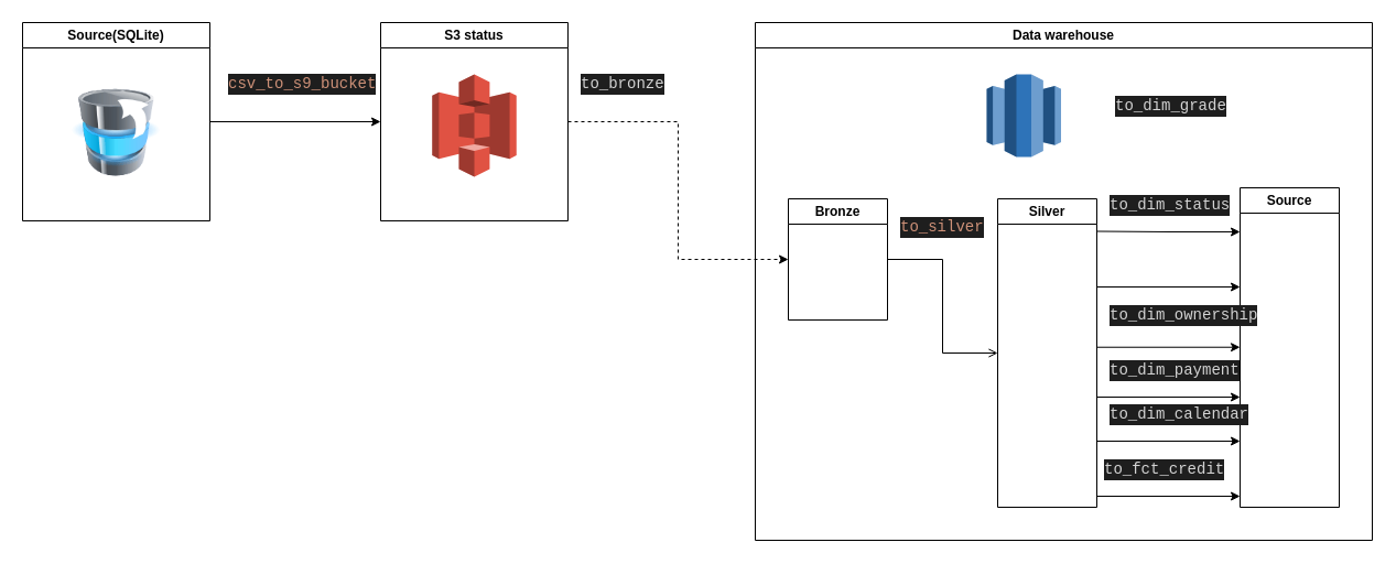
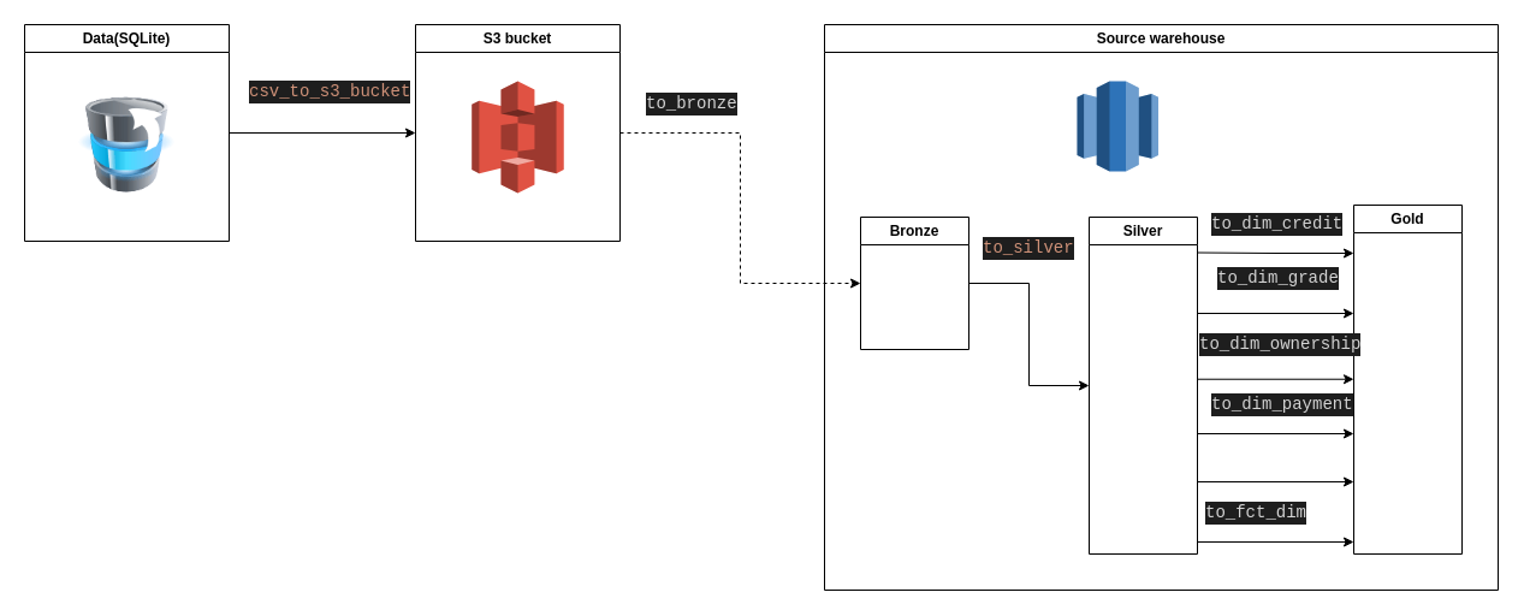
- <mxCell id="3" value="Source(SQLite)" style="swimlane;whiteSpace=wrap;html=1;" vertex="1" parent="1"><mxGeometry x="20" y="20" width="170" height="180" as="geometry" /></mxCell>
+ <mxCell id="3" value="Data(SQLite)" style="swimlane;whiteSpace=wrap;html=1;" vertex="1" parent="1"><mxGeometry x="20" y="20" width="170" height="180" as="geometry" /></mxCell>
- <mxCell id="7" value="S3 status" style="swimlane;whiteSpace=wrap;html=1;" vertex="1" parent="1"><mxGeometry x="345" y="20" width="170" height="180" as="geometry" /></mxCell>
+ <mxCell id="7" value="S3 bucket" style="swimlane;whiteSpace=wrap;html=1;" vertex="1" parent="1"><mxGeometry x="345" y="20" width="170" height="180" as="geometry" /></mxCell>
- <mxCell id="9" value="Data warehouse" style="swimlane;whiteSpace=wrap;html=1;" vertex="1" parent="1"><mxGeometry x="685" y="20" width="560" height="470" as="geometry" /></mxCell>
+ <mxCell id="9" value="Source warehouse" style="swimlane;whiteSpace=wrap;html=1;" vertex="1" parent="1"><mxGeometry x="685" y="20" width="560" height="470" as="geometry" /></mxCell>
- <mxCell id="5" value="&lt;div style=&quot;color: rgb(212, 212, 212); background-color: rgb(30, 30, 30); font-family: Consolas, &amp;quot;Courier New&amp;quot;, monospace; font-weight: normal; font-size: 14px; line-height: 19px;&quot;&gt;&lt;div&gt;&lt;span style=&quot;color: #ce9178;&quot;&gt;csv_to_s9_bucket&lt;/span&gt;&lt;/div&gt;&lt;/div&gt;" style="text;whiteSpace=wrap;html=1;" vertex="1" parent="1"><mxGeometry x="205" y="60" width="130" height="40" as="geometry" /></mxCell>
+ <mxCell id="5" value="&lt;div style=&quot;color: rgb(212, 212, 212); background-color: rgb(30, 30, 30); font-family: Consolas, &amp;quot;Courier New&amp;quot;, monospace; font-weight: normal; font-size: 14px; line-height: 19px;&quot;&gt;&lt;div&gt;&lt;span style=&quot;color: #ce9178;&quot;&gt;csv_to_s3_bucket&lt;/span&gt;&lt;/div&gt;&lt;/div&gt;" style="text;whiteSpace=wrap;html=1;" vertex="1" parent="1"><mxGeometry x="205" y="60" width="130" height="40" as="geometry" /></mxCell>
- <mxCell id="28" value="&lt;div style=&quot;color: rgb(212, 212, 212); background-color: rgb(30, 30, 30); font-family: Consolas, &amp;quot;Courier New&amp;quot;, monospace; font-weight: normal; font-size: 14px; line-height: 19px;&quot;&gt;&lt;div style=&quot;line-height: 19px;&quot;&gt;to_bronze&lt;/div&gt;&lt;/div&gt;" style="text;whiteSpace=wrap;html=1;" vertex="1" parent="1"><mxGeometry x="525" y="60" width="130" height="40" as="geometry" /></mxCell>
+ <mxCell id="28" value="&lt;div style=&quot;color: rgb(212, 212, 212); background-color: rgb(30, 30, 30); font-family: Consolas, &amp;quot;Courier New&amp;quot;, monospace; font-weight: normal; font-size: 14px; line-height: 19px;&quot;&gt;&lt;div style=&quot;line-height: 19px;&quot;&gt;to_bronze&lt;/div&gt;&lt;/div&gt;" style="text;whiteSpace=wrap;html=1;" vertex="1" parent="1"><mxGeometry x="535" y="70" width="130" height="40" as="geometry" /></mxCell>
- <mxCell id="22" value="&lt;div style=&quot;color: rgb(212, 212, 212); background-color: rgb(30, 30, 30); font-family: Consolas, &amp;quot;Courier New&amp;quot;, monospace; font-weight: normal; font-size: 14px; line-height: 19px;&quot;&gt;&lt;div&gt;&lt;span style=&quot;color: #d4d4d4;&quot;&gt;to_dim_grade&lt;/span&gt;&lt;/div&gt;&lt;/div&gt;" style="text;whiteSpace=wrap;html=1;" vertex="1" parent="9"><mxGeometry x="325" y="60" width="105" height="35" as="geometry" /></mxCell>
+ <mxCell id="22" value="&lt;div style=&quot;color: rgb(212, 212, 212); background-color: rgb(30, 30, 30); font-family: Consolas, &amp;quot;Courier New&amp;quot;, monospace; font-weight: normal; font-size: 14px; line-height: 19px;&quot;&gt;&lt;div&gt;&lt;span style=&quot;color: #d4d4d4;&quot;&gt;to_dim_grade&lt;/span&gt;&lt;/div&gt;&lt;/div&gt;" style="text;whiteSpace=wrap;html=1;" vertex="1" parent="9"><mxGeometry x="325" y="195" width="105" height="35" as="geometry" /></mxCell>
- <mxCell id="15" value="Source&lt;br&gt;" style="swimlane;whiteSpace=wrap;html=1;" vertex="1" parent="9"><mxGeometry x="440" y="150" width="90" height="290" as="geometry" /></mxCell>
+ <mxCell id="15" value="Gold&lt;br&gt;" style="swimlane;whiteSpace=wrap;html=1;" vertex="1" parent="9"><mxGeometry x="440" y="150" width="90" height="290" as="geometry" /></mxCell>
- <mxCell id="21" value="&lt;div style=&quot;color: rgb(212, 212, 212); background-color: rgb(30, 30, 30); font-family: Consolas, &amp;quot;Courier New&amp;quot;, monospace; font-weight: normal; font-size: 14px; line-height: 19px;&quot;&gt;&lt;div&gt;&lt;span style=&quot;color: #d4d4d4;&quot;&gt;to_dim_status&lt;/span&gt;&lt;/div&gt;&lt;/div&gt;" style="text;whiteSpace=wrap;html=1;" vertex="1" parent="9"><mxGeometry x="320" y="150" width="120" height="30" as="geometry" /></mxCell>
+ <mxCell id="21" value="&lt;div style=&quot;color: rgb(212, 212, 212); background-color: rgb(30, 30, 30); font-family: Consolas, &amp;quot;Courier New&amp;quot;, monospace; font-weight: normal; font-size: 14px; line-height: 19px;&quot;&gt;&lt;div&gt;&lt;span style=&quot;color: #d4d4d4;&quot;&gt;to_dim_credit&lt;/span&gt;&lt;/div&gt;&lt;/div&gt;" style="text;whiteSpace=wrap;html=1;" vertex="1" parent="9"><mxGeometry x="320" y="150" width="120" height="30" as="geometry" /></mxCell>
- <mxCell id="23" value="&lt;div style=&quot;color: rgb(212, 212, 212); background-color: rgb(30, 30, 30); font-family: Consolas, &amp;quot;Courier New&amp;quot;, monospace; font-weight: normal; font-size: 14px; line-height: 19px;&quot;&gt;&lt;div&gt;&lt;span style=&quot;color: #d4d4d4;&quot;&gt;to_dim_ownership&lt;/span&gt;&lt;/div&gt;&lt;/div&gt;" style="text;whiteSpace=wrap;html=1;" vertex="1" parent="9"><mxGeometry x="320" y="250" width="100" height="30" as="geometry" /></mxCell>
+ <mxCell id="23" value="&lt;div style=&quot;color: rgb(212, 212, 212); background-color: rgb(30, 30, 30); font-family: Consolas, &amp;quot;Courier New&amp;quot;, monospace; font-weight: normal; font-size: 14px; line-height: 19px;&quot;&gt;&lt;div&gt;&lt;span style=&quot;color: #d4d4d4;&quot;&gt;to_dim_ownership&lt;/span&gt;&lt;/div&gt;&lt;/div&gt;" style="text;whiteSpace=wrap;html=1;" vertex="1" parent="9"><mxGeometry x="310" y="250" width="100" height="30" as="geometry" /></mxCell>
- <mxCell id="11" style="edgeStyle=orthogonalEdgeStyle;rounded=0;orthogonalLoop=1;jettySize=auto;html=1;entryX=0;entryY=0.5;entryDx=0;entryDy=0;endArrow=open;" edge="1" parent="9" source="12" target="13"><mxGeometry relative="1" as="geometry" /></mxCell>
+ <mxCell id="11" style="edgeStyle=orthogonalEdgeStyle;rounded=0;orthogonalLoop=1;jettySize=auto;html=1;entryX=0;entryY=0.5;entryDx=0;entryDy=0;" edge="1" parent="9" source="12" target="13"><mxGeometry relative="1" as="geometry" /></mxCell>
- <mxCell id="25" value="&lt;div style=&quot;color: rgb(212, 212, 212); background-color: rgb(30, 30, 30); font-family: Consolas, &amp;quot;Courier New&amp;quot;, monospace; font-weight: normal; font-size: 14px; line-height: 19px;&quot;&gt;&lt;div&gt;&lt;span style=&quot;color: #d4d4d4;&quot;&gt;to_dim_calendar&lt;/span&gt;&lt;/div&gt;&lt;/div&gt;" style="text;whiteSpace=wrap;html=1;" vertex="1" parent="9"><mxGeometry x="320" y="340" width="115" height="30" as="geometry" /></mxCell>
- <mxCell id="26" value="&lt;div style=&quot;color: rgb(212, 212, 212); background-color: rgb(30, 30, 30); font-family: Consolas, &amp;quot;Courier New&amp;quot;, monospace; font-weight: normal; font-size: 14px; line-height: 19px;&quot;&gt;&lt;div&gt;&lt;span style=&quot;color: #d4d4d4;&quot;&gt;to_fct_credit&lt;/span&gt;&lt;/div&gt;&lt;/div&gt;" style="text;whiteSpace=wrap;html=1;" vertex="1" parent="9"><mxGeometry x="315" y="390" width="130" height="30" as="geometry" /></mxCell>
+ <mxCell id="26" value="&lt;div style=&quot;color: rgb(212, 212, 212); background-color: rgb(30, 30, 30); font-family: Consolas, &amp;quot;Courier New&amp;quot;, monospace; font-weight: normal; font-size: 14px; line-height: 19px;&quot;&gt;&lt;div&gt;&lt;span style=&quot;color: #d4d4d4;&quot;&gt;to_fct_dim&lt;/span&gt;&lt;/div&gt;&lt;/div&gt;" style="text;whiteSpace=wrap;html=1;" vertex="1" parent="9"><mxGeometry x="315" y="390" width="130" height="30" as="geometry" /></mxCell>
